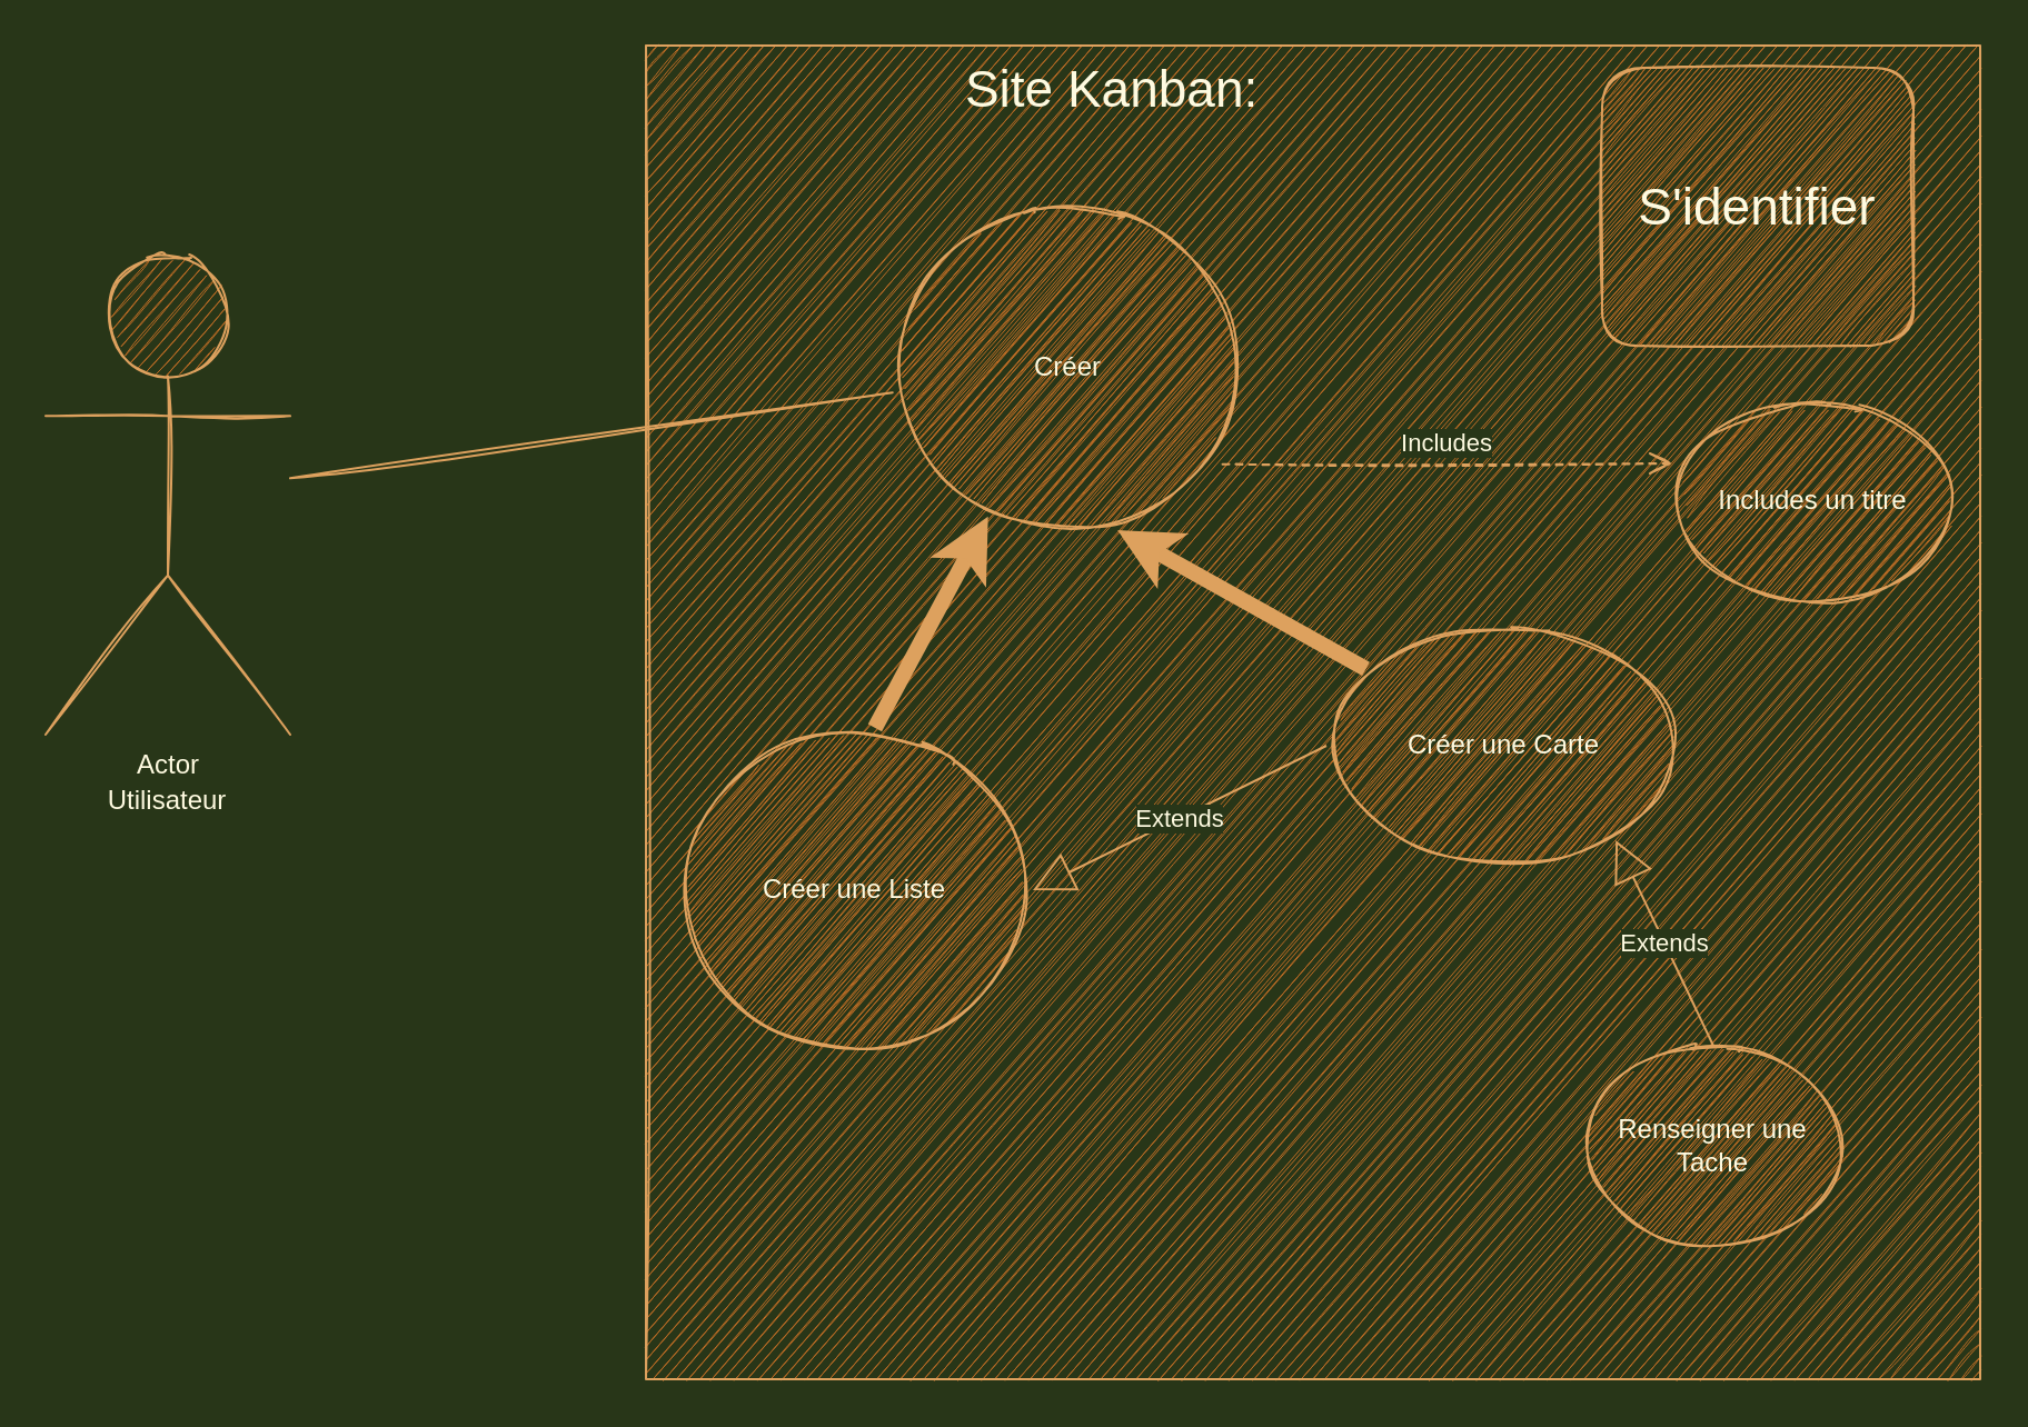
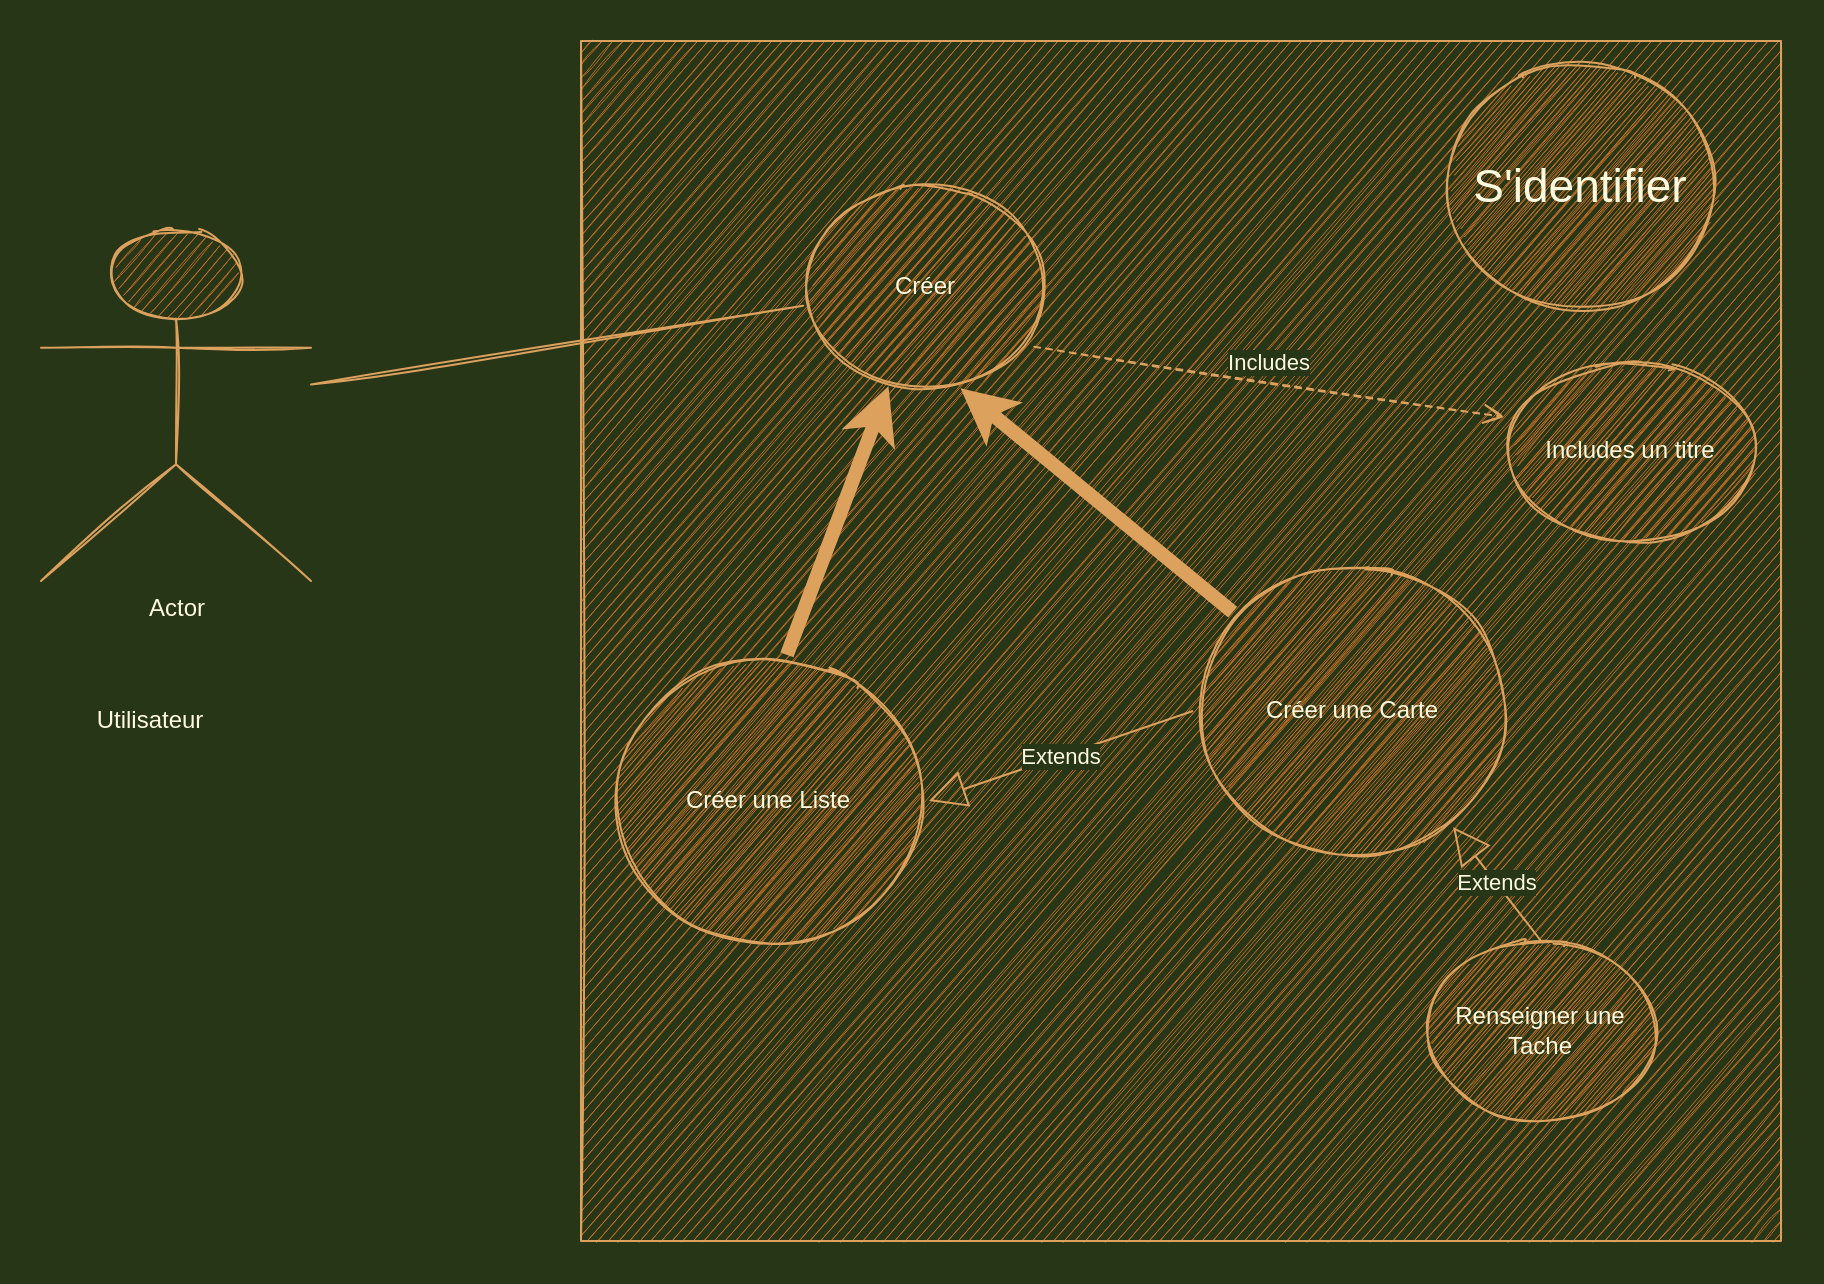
- <mxCell id="4" value="Site Kanban:&amp;nbsp;" style="text;html=1;align=center;verticalAlign=middle;whiteSpace=wrap;rounded=0;fontSize=23;fontColor=#FEFAE0;sketch=1;" vertex="1" parent="1"><mxGeometry x="410" y="30" width="186" height="20" as="geometry" /></mxCell>
- <mxCell id="7" value="&lt;font style=&quot;font-size: 23px&quot;&gt;S'identifier&lt;/font&gt;" style="whiteSpace=wrap;html=1;fillColor=#BC6C25;strokeColor=#DDA15E;fontColor=#FEFAE0;sketch=1;rounded=1;" vertex="1" parent="1"><mxGeometry x="720" y="30" width="140" height="125" as="geometry" /></mxCell>
+ <mxCell id="7" value="&lt;font style=&quot;font-size: 23px&quot;&gt;S'identifier&lt;/font&gt;" style="ellipse;whiteSpace=wrap;html=1;fillColor=#BC6C25;strokeColor=#DDA15E;fontColor=#FEFAE0;sketch=1;" vertex="1" parent="1"><mxGeometry x="720" y="30" width="140" height="125" as="geometry" /></mxCell>
- <mxCell id="5" value="Créer" style="ellipse;whiteSpace=wrap;html=1;fillColor=#BC6C25;strokeColor=#DDA15E;fontColor=#FEFAE0;sketch=1;" vertex="1" parent="1"><mxGeometry x="400" y="90" width="160" height="150" as="geometry" /></mxCell>
+ <mxCell id="5" value="Créer" style="ellipse;whiteSpace=wrap;html=1;fillColor=#BC6C25;strokeColor=#DDA15E;fontColor=#FEFAE0;sketch=1;" vertex="1" parent="1"><mxGeometry x="400" y="90" width="125" height="105" as="geometry" /></mxCell>
- <mxCell id="10" value="Actor" style="shape=umlActor;verticalLabelPosition=bottom;verticalAlign=top;html=1;outlineConnect=0;fillColor=#BC6C25;strokeColor=#DDA15E;fontColor=#FEFAE0;sketch=1;" vertex="1" parent="1"><mxGeometry x="20" y="115" width="110" height="215" as="geometry" /></mxCell>
+ <mxCell id="10" value="Actor" style="shape=umlActor;verticalLabelPosition=bottom;verticalAlign=top;html=1;outlineConnect=0;fillColor=#BC6C25;strokeColor=#DDA15E;fontColor=#FEFAE0;sketch=1;" vertex="1" parent="1"><mxGeometry x="20" y="115" width="135" height="175" as="geometry" /></mxCell>
- <mxCell id="12" value="Créer une Carte" style="ellipse;whiteSpace=wrap;html=1;fillColor=#BC6C25;strokeColor=#DDA15E;fontColor=#FEFAE0;sketch=1;" vertex="1" parent="1"><mxGeometry x="596" y="280" width="160" height="110" as="geometry" /></mxCell>
+ <mxCell id="12" value="Créer une Carte" style="ellipse;whiteSpace=wrap;html=1;fillColor=#BC6C25;strokeColor=#DDA15E;fontColor=#FEFAE0;sketch=1;" vertex="1" parent="1"><mxGeometry x="596" y="280" width="160" height="150" as="geometry" /></mxCell>
